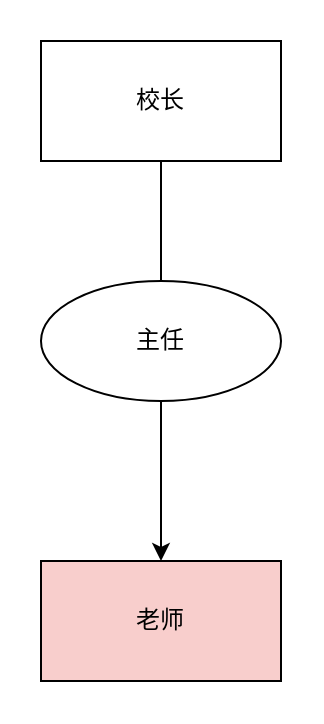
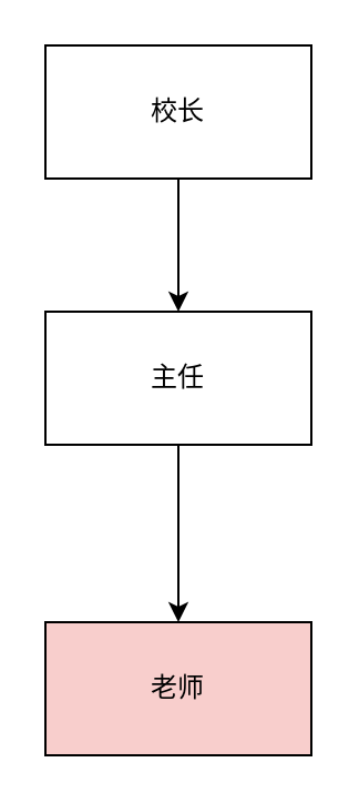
- <mxCell id="2" value="" style="edgeStyle=orthogonalEdgeStyle;rounded=0;orthogonalLoop=1;jettySize=auto;html=1;endArrow=none;" parent="1" source="3" target="5" edge="1"><mxGeometry relative="1" as="geometry" /></mxCell>
+ <mxCell id="2" value="" style="edgeStyle=orthogonalEdgeStyle;rounded=0;orthogonalLoop=1;jettySize=auto;html=1;" parent="1" source="3" target="5" edge="1"><mxGeometry relative="1" as="geometry" /></mxCell>
- <mxCell id="5" value="主任" style="ellipse;whiteSpace=wrap;html=1;" parent="1" vertex="1"><mxGeometry x="20" y="140" width="120" height="60" as="geometry" /></mxCell>
+ <mxCell id="5" value="主任" style="rounded=0;whiteSpace=wrap;html=1;" parent="1" vertex="1"><mxGeometry x="20" y="140" width="120" height="60" as="geometry" /></mxCell>
